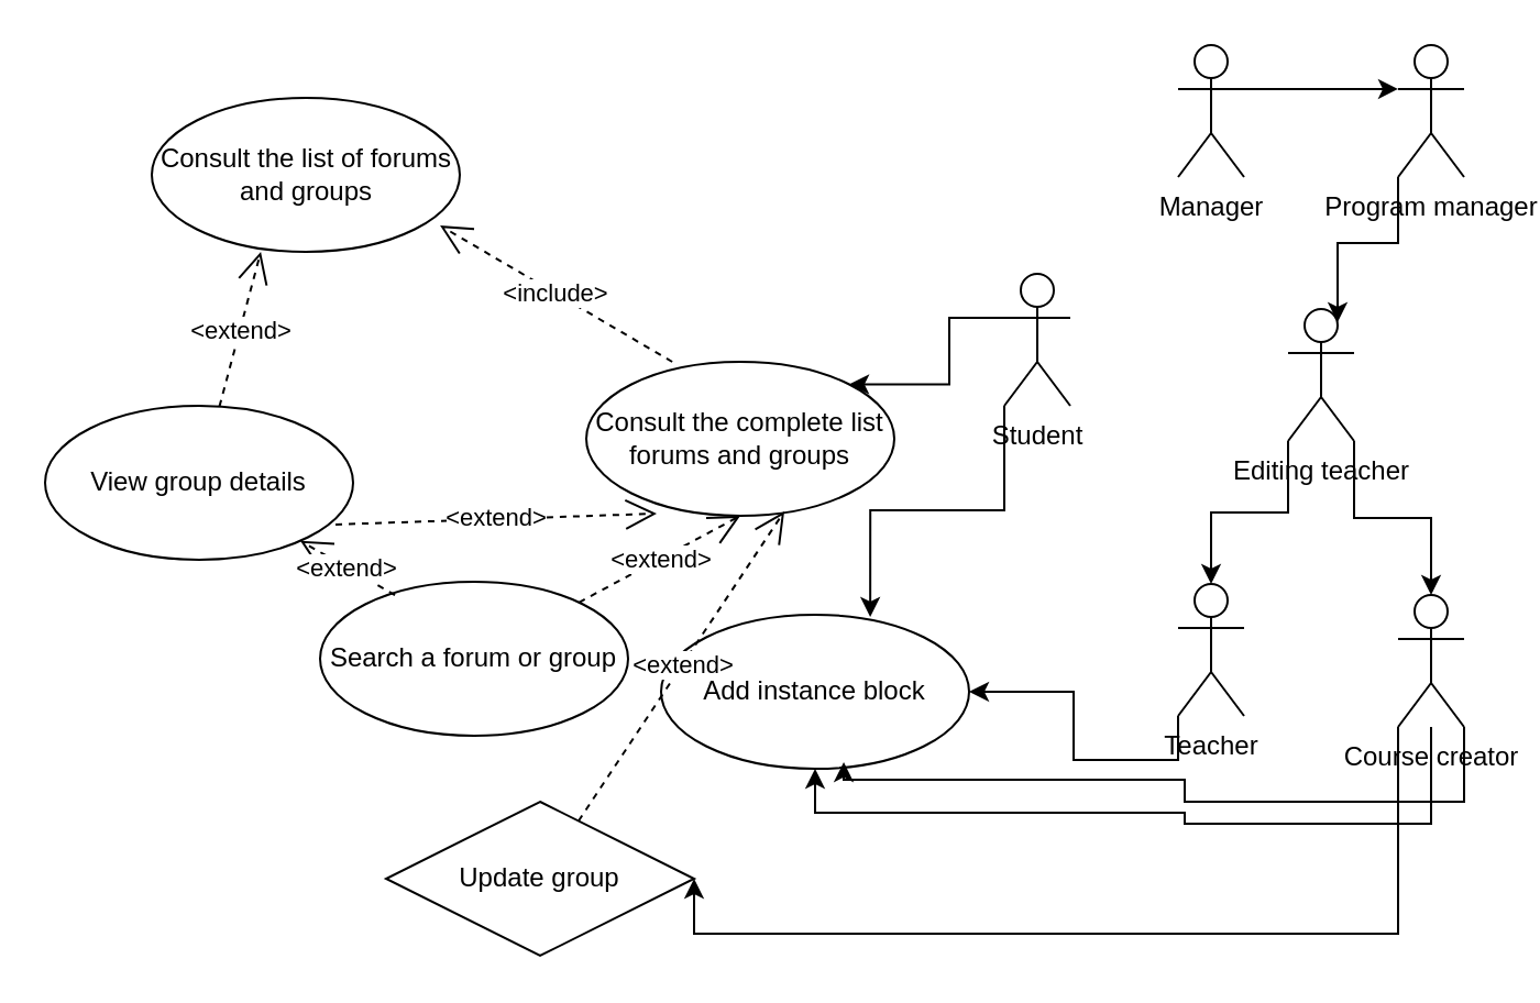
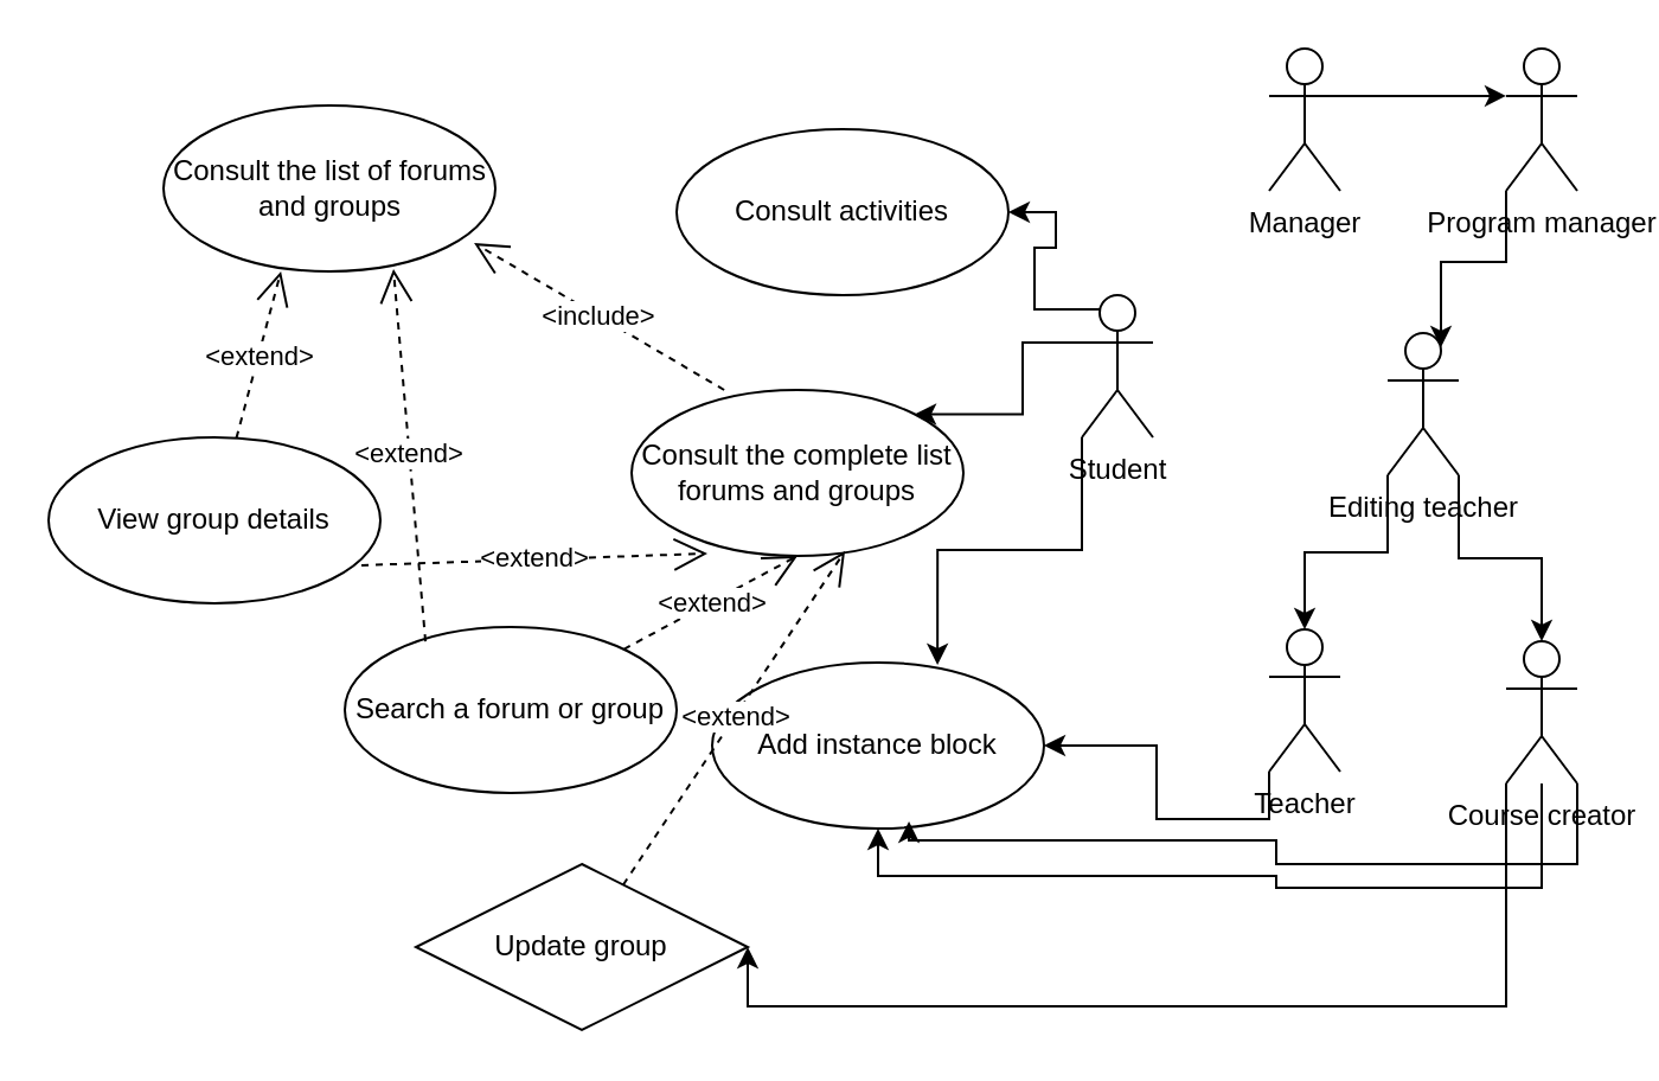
+ <mxCell id="28" value="Consult activities" style="ellipse;whiteSpace=wrap;html=1;" vertex="1" parent="1"><mxGeometry x="285" y="54" width="140" height="70" as="geometry" /></mxCell>
+ <mxCell id="9" style="edgeStyle=orthogonalEdgeStyle;rounded=0;orthogonalLoop=1;jettySize=auto;html=1;exitX=0.25;exitY=0.1;exitDx=0;exitDy=0;exitPerimeter=0;entryX=1;entryY=0.5;entryDx=0;entryDy=0;" edge="1" parent="1" source="10" target="28"><mxGeometry relative="1" as="geometry"><mxPoint x="445" y="54" as="targetPoint" /></mxGeometry></mxCell>
- <mxCell id="23" value="&amp;lt;extend&amp;gt;" style="endArrow=open;endSize=12;dashed=1;html=1;rounded=0;exitX=0.243;exitY=0.086;exitDx=0;exitDy=0;exitPerimeter=0;" parent="1" source="5" target="3" edge="1"><mxGeometry width="160" relative="1" as="geometry"><mxPoint x="125" y="144" as="sourcePoint" /><mxPoint x="285" y="144" as="targetPoint" /></mxGeometry></mxCell>
+ <mxCell id="23" value="&amp;lt;extend&amp;gt;" style="endArrow=open;endSize=12;dashed=1;html=1;rounded=0;entryX=0.693;entryY=0.986;entryDx=0;entryDy=0;entryPerimeter=0;exitX=0.243;exitY=0.086;exitDx=0;exitDy=0;exitPerimeter=0;" parent="1" source="5" target="7" edge="1"><mxGeometry width="160" relative="1" as="geometry"><mxPoint x="125" y="144" as="sourcePoint" /><mxPoint x="285" y="144" as="targetPoint" /></mxGeometry></mxCell>
